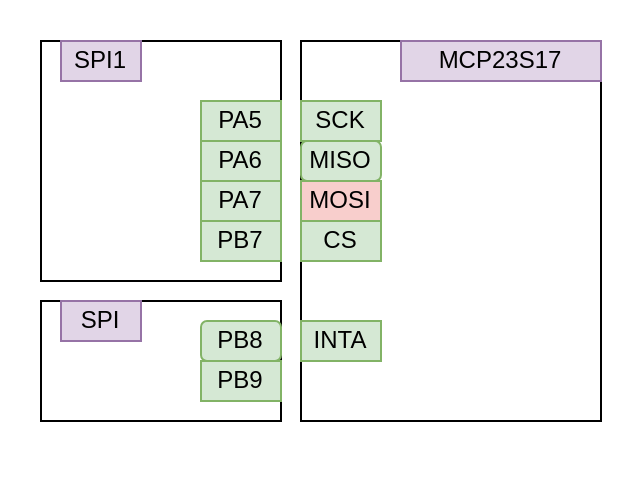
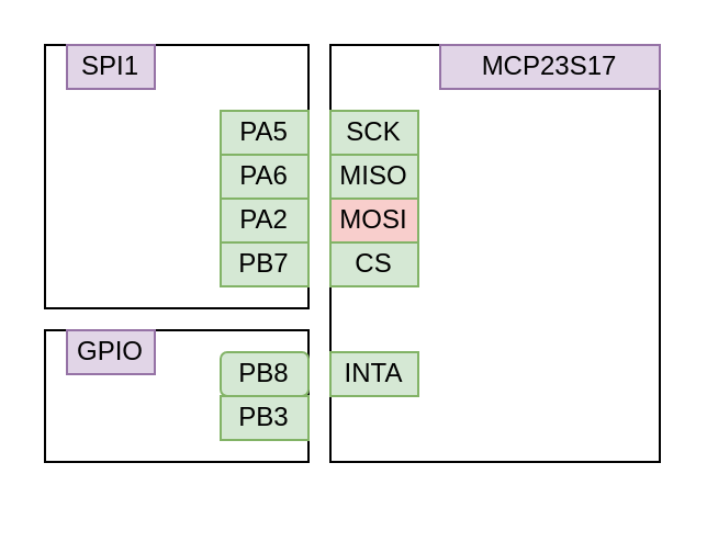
- <mxCell id="17" value="MISO" style="whiteSpace=wrap;html=1;fillColor=#d5e8d4;strokeColor=#82b366;rounded=1;" vertex="1" parent="11"><mxGeometry y="50" width="40" height="20" as="geometry" /></mxCell>
+ <mxCell id="17" value="MISO" style="rounded=0;whiteSpace=wrap;html=1;fillColor=#d5e8d4;strokeColor=#82b366;" vertex="1" parent="11"><mxGeometry y="50" width="40" height="20" as="geometry" /></mxCell>
- <mxCell id="10" value="PA7" style="rounded=0;whiteSpace=wrap;html=1;fillColor=#d5e8d4;strokeColor=#82b366;" vertex="1" parent="1"><mxGeometry x="100" y="90" width="40" height="20" as="geometry" /></mxCell>
+ <mxCell id="10" value="PA2" style="rounded=0;whiteSpace=wrap;html=1;fillColor=#d5e8d4;strokeColor=#82b366;" vertex="1" parent="1"><mxGeometry x="100" y="90" width="40" height="20" as="geometry" /></mxCell>
- <mxCell id="19" value="SPI" style="rounded=0;whiteSpace=wrap;html=1;fillColor=#e1d5e7;strokeColor=#9673a6;" vertex="1" parent="1"><mxGeometry x="30" y="150" width="40" height="20" as="geometry" /></mxCell>
+ <mxCell id="19" value="GPIO" style="rounded=0;whiteSpace=wrap;html=1;fillColor=#e1d5e7;strokeColor=#9673a6;" vertex="1" parent="1"><mxGeometry x="30" y="150" width="40" height="20" as="geometry" /></mxCell>
- <mxCell id="7" value="PB9" style="rounded=0;whiteSpace=wrap;html=1;fillColor=#d5e8d4;strokeColor=#82b366;" vertex="1" parent="1"><mxGeometry x="100" y="180" width="40" height="20" as="geometry" /></mxCell>
+ <mxCell id="7" value="PB3" style="rounded=0;whiteSpace=wrap;html=1;fillColor=#d5e8d4;strokeColor=#82b366;" vertex="1" parent="1"><mxGeometry x="100" y="180" width="40" height="20" as="geometry" /></mxCell>
